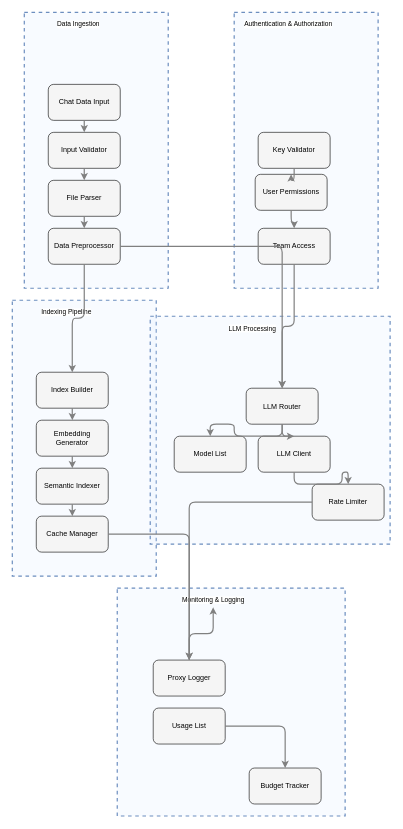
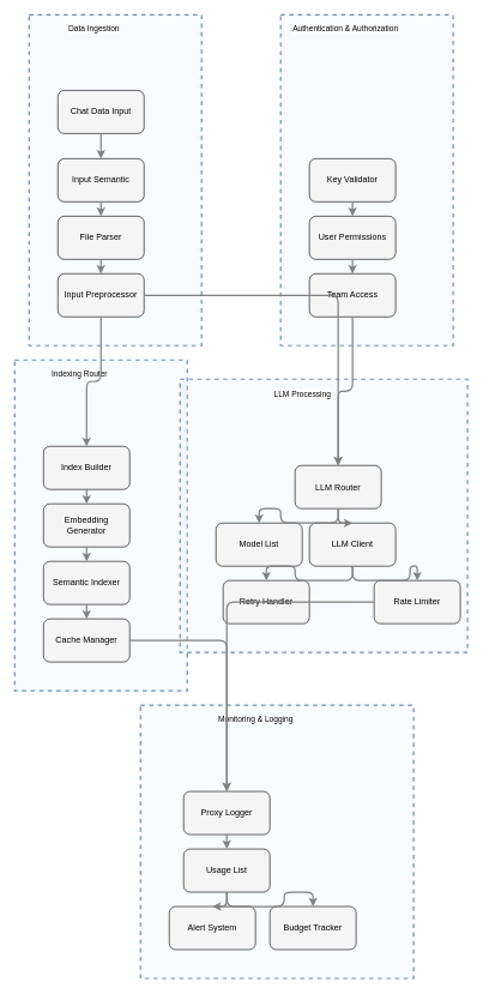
- <mxCell id="12" value="Chat Data Input" style="rounded=1;whiteSpace=wrap;html=1;fillColor=#f5f5f5" vertex="1" parent="10"><mxGeometry x="40" y="120" width="120" height="60" as="geometry" /></mxCell>
+ <mxCell id="12" value="Chat Data Input" style="rounded=1;whiteSpace=wrap;html=1;fillColor=#f5f5f5" vertex="1" parent="10"><mxGeometry x="40" y="105" width="120" height="60" as="geometry" /></mxCell>
- <mxCell id="15" value="Input Validator" style="rounded=1;whiteSpace=wrap;html=1;fillColor=#f5f5f5" vertex="1" parent="10"><mxGeometry x="40" y="200" width="120" height="60" as="geometry" /></mxCell>
+ <mxCell id="15" value="Input Semantic" style="rounded=1;whiteSpace=wrap;html=1;fillColor=#f5f5f5" vertex="1" parent="10"><mxGeometry x="40" y="200" width="120" height="60" as="geometry" /></mxCell>
- <mxCell id="22" value="User Permissions" style="rounded=1;whiteSpace=wrap;html=1;fillColor=#f5f5f5" vertex="1" parent="6"><mxGeometry x="35" y="270" width="120" height="60" as="geometry" /></mxCell>
+ <mxCell id="22" value="User Permissions" style="rounded=1;whiteSpace=wrap;html=1;fillColor=#f5f5f5" vertex="1" parent="6"><mxGeometry x="40" y="280" width="120" height="60" as="geometry" /></mxCell>
- <mxCell id="14" value="Data Preprocessor" style="rounded=1;whiteSpace=wrap;html=1;fillColor=#f5f5f5" vertex="1" parent="10"><mxGeometry x="40" y="360" width="120" height="60" as="geometry" /></mxCell>
+ <mxCell id="14" value="Input Preprocessor" style="rounded=1;whiteSpace=wrap;html=1;fillColor=#f5f5f5" vertex="1" parent="10"><mxGeometry x="40" y="360" width="120" height="60" as="geometry" /></mxCell>
- <mxCell id="5" value="Indexing Pipeline" style="edgeLabel;html=1;align=center;verticalAlign=middle;resizable=0;labelBackgroundColor=white;spacing=5" vertex="1" parent="1"><mxGeometry x="28" y="508" width="164" height="24" as="geometry" /></mxCell>
+ <mxCell id="5" value="Indexing Router" style="edgeLabel;html=1;align=center;verticalAlign=middle;resizable=0;labelBackgroundColor=white;spacing=5" vertex="1" parent="1"><mxGeometry x="28" y="508" width="164" height="24" as="geometry" /></mxCell>
- <mxCell id="17" value="Model List" style="rounded=1;whiteSpace=wrap;html=1;fillColor=#f5f5f5" vertex="1" parent="8"><mxGeometry x="40" y="200" width="120" height="60" as="geometry" /></mxCell>
+ <mxCell id="17" value="Model List" style="rounded=1;whiteSpace=wrap;html=1;fillColor=#f5f5f5" vertex="1" parent="8"><mxGeometry x="50" y="200" width="120" height="60" as="geometry" /></mxCell>
+ <mxCell id="43" style="edgeStyle=orthogonalEdgeStyle;rounded=1;orthogonalLoop=1;jettySize=auto;html=1;strokeColor=#808080;strokeWidth=2;jumpStyle=arc;jumpSize=10;spacing=15;labelBackgroundColor=white;labelBorderColor=none" edge="1" parent="1" source="18" target="19"><mxGeometry relative="1" as="geometry" /></mxCell>
+ <mxCell id="19" value="Retry Handler" style="rounded=1;whiteSpace=wrap;html=1;fillColor=#f5f5f5" vertex="1" parent="8"><mxGeometry x="60" y="280" width="120" height="60" as="geometry" /></mxCell>
- <mxCell id="45" style="edgeStyle=orthogonalEdgeStyle;rounded=1;orthogonalLoop=1;jettySize=auto;html=1;strokeColor=#808080;strokeWidth=2;jumpStyle=arc;jumpSize=10;spacing=15;labelBackgroundColor=white;labelBorderColor=none;" edge="1" parent="1" source="28" target="3"><mxGeometry relative="1" as="geometry" /></mxCell>
+ <mxCell id="45" style="edgeStyle=orthogonalEdgeStyle;rounded=1;orthogonalLoop=1;jettySize=auto;html=1;strokeColor=#808080;strokeWidth=2;jumpStyle=arc;jumpSize=10;spacing=15;labelBackgroundColor=white;labelBorderColor=none" edge="1" parent="1" source="28" target="29"><mxGeometry relative="1" as="geometry" /></mxCell>
+ <mxCell id="46" style="edgeStyle=orthogonalEdgeStyle;rounded=1;orthogonalLoop=1;jettySize=auto;html=1;strokeColor=#808080;strokeWidth=2;jumpStyle=arc;jumpSize=10;spacing=15;labelBackgroundColor=white;labelBorderColor=none" edge="1" parent="1" source="29" target="30"><mxGeometry relative="1" as="geometry" /></mxCell>
+ <mxCell id="30" value="Alert System" style="rounded=1;whiteSpace=wrap;html=1;fillColor=#f5f5f5" vertex="1" parent="2"><mxGeometry x="40" y="280" width="120" height="60" as="geometry" /></mxCell>
- <mxCell id="31" value="Budget Tracker" style="rounded=1;whiteSpace=wrap;html=1;fillColor=#f5f5f5" vertex="1" parent="2"><mxGeometry x="220" y="300" width="120" height="60" as="geometry" /></mxCell>
+ <mxCell id="31" value="Budget Tracker" style="rounded=1;whiteSpace=wrap;html=1;fillColor=#f5f5f5" vertex="1" parent="2"><mxGeometry x="180" y="280" width="120" height="60" as="geometry" /></mxCell>
